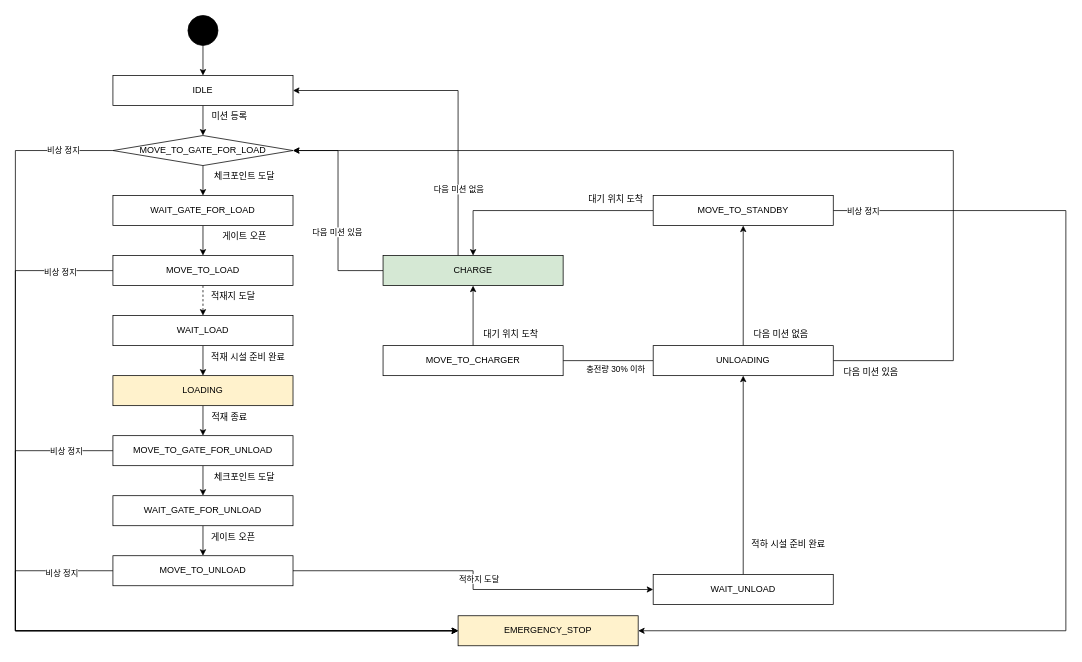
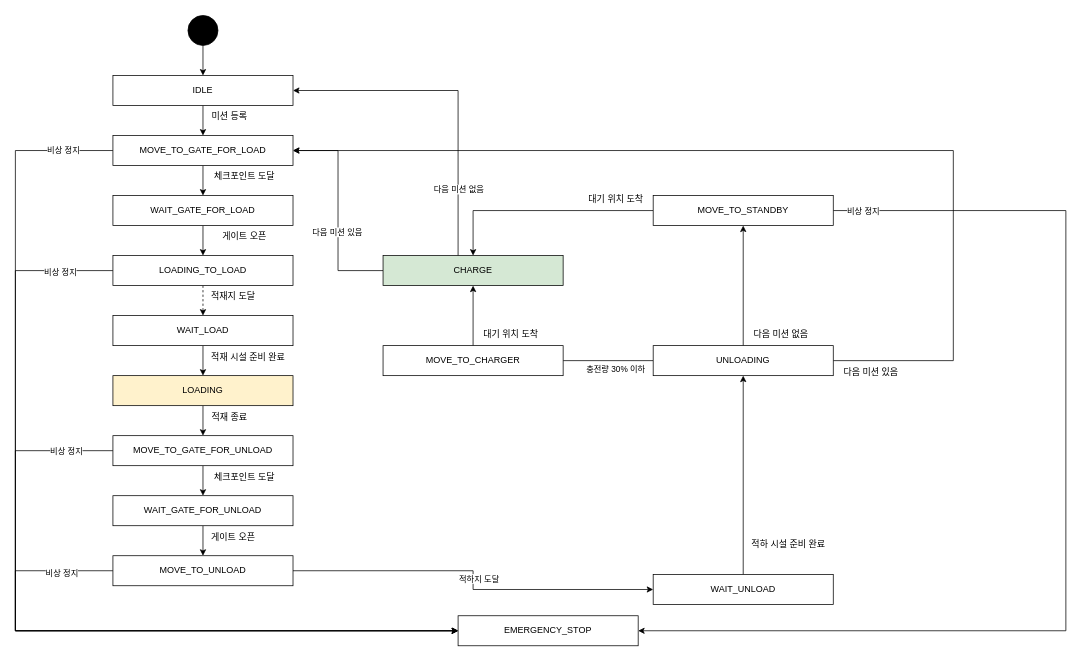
- <mxCell id="9" value="MOVE_TO_GATE_FOR_LOAD" style="rhombus;whiteSpace=wrap;html=1;" vertex="1" parent="1"><mxGeometry x="150" y="180" width="240" height="40" as="geometry" /></mxCell>
+ <mxCell id="9" value="MOVE_TO_GATE_FOR_LOAD" style="whiteSpace=wrap;html=1;rounded=0;" vertex="1" parent="1"><mxGeometry x="150" y="180" width="240" height="40" as="geometry" /></mxCell>
- <mxCell id="16" value="MOVE_TO_LOAD" style="whiteSpace=wrap;html=1;rounded=0;" vertex="1" parent="1"><mxGeometry x="150" y="340" width="240" height="40" as="geometry" /></mxCell>
+ <mxCell id="16" value="LOADING_TO_LOAD" style="whiteSpace=wrap;html=1;rounded=0;" vertex="1" parent="1"><mxGeometry x="150" y="340" width="240" height="40" as="geometry" /></mxCell>
- <mxCell id="58" value="EMERGENCY_STOP" style="whiteSpace=wrap;html=1;fillColor=#fff2cc;" vertex="1" parent="1"><mxGeometry x="610" y="820" width="240" height="40" as="geometry" /></mxCell>
+ <mxCell id="58" value="EMERGENCY_STOP" style="whiteSpace=wrap;html=1;" vertex="1" parent="1"><mxGeometry x="610" y="820" width="240" height="40" as="geometry" /></mxCell>
